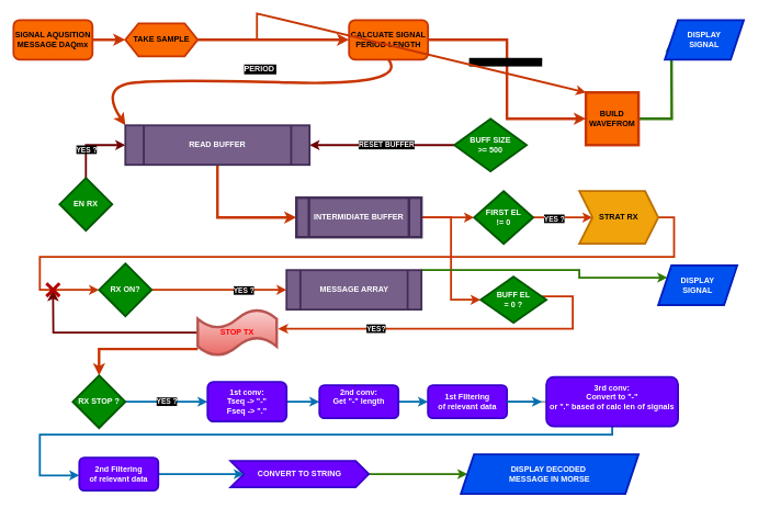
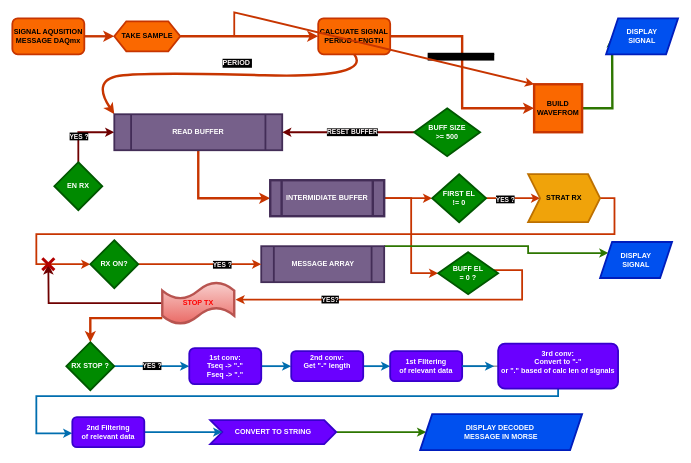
- <mxCell id="41" value="&lt;b&gt;&lt;font color=&quot;#ff0000&quot;&gt;STOP TX&lt;/font&gt;&lt;/b&gt;" style="shape=tape;whiteSpace=wrap;html=1;strokeWidth=4;fillColor=#f8cecc;gradientColor=#ea6b66;strokeColor=#b85450;" vertex="1" parent="1"><mxGeometry x="300" y="470" width="120" height="70" as="geometry" /></mxCell>
+ <mxCell id="41" value="&lt;b&gt;&lt;font color=&quot;#ff0000&quot;&gt;STOP TX&lt;/font&gt;&lt;/b&gt;" style="shape=tape;whiteSpace=wrap;html=1;strokeWidth=4;fillColor=#f8cecc;gradientColor=#ea6b66;strokeColor=#b85450;" vertex="1" parent="1"><mxGeometry x="270" y="470" width="120" height="70" as="geometry" /></mxCell>
